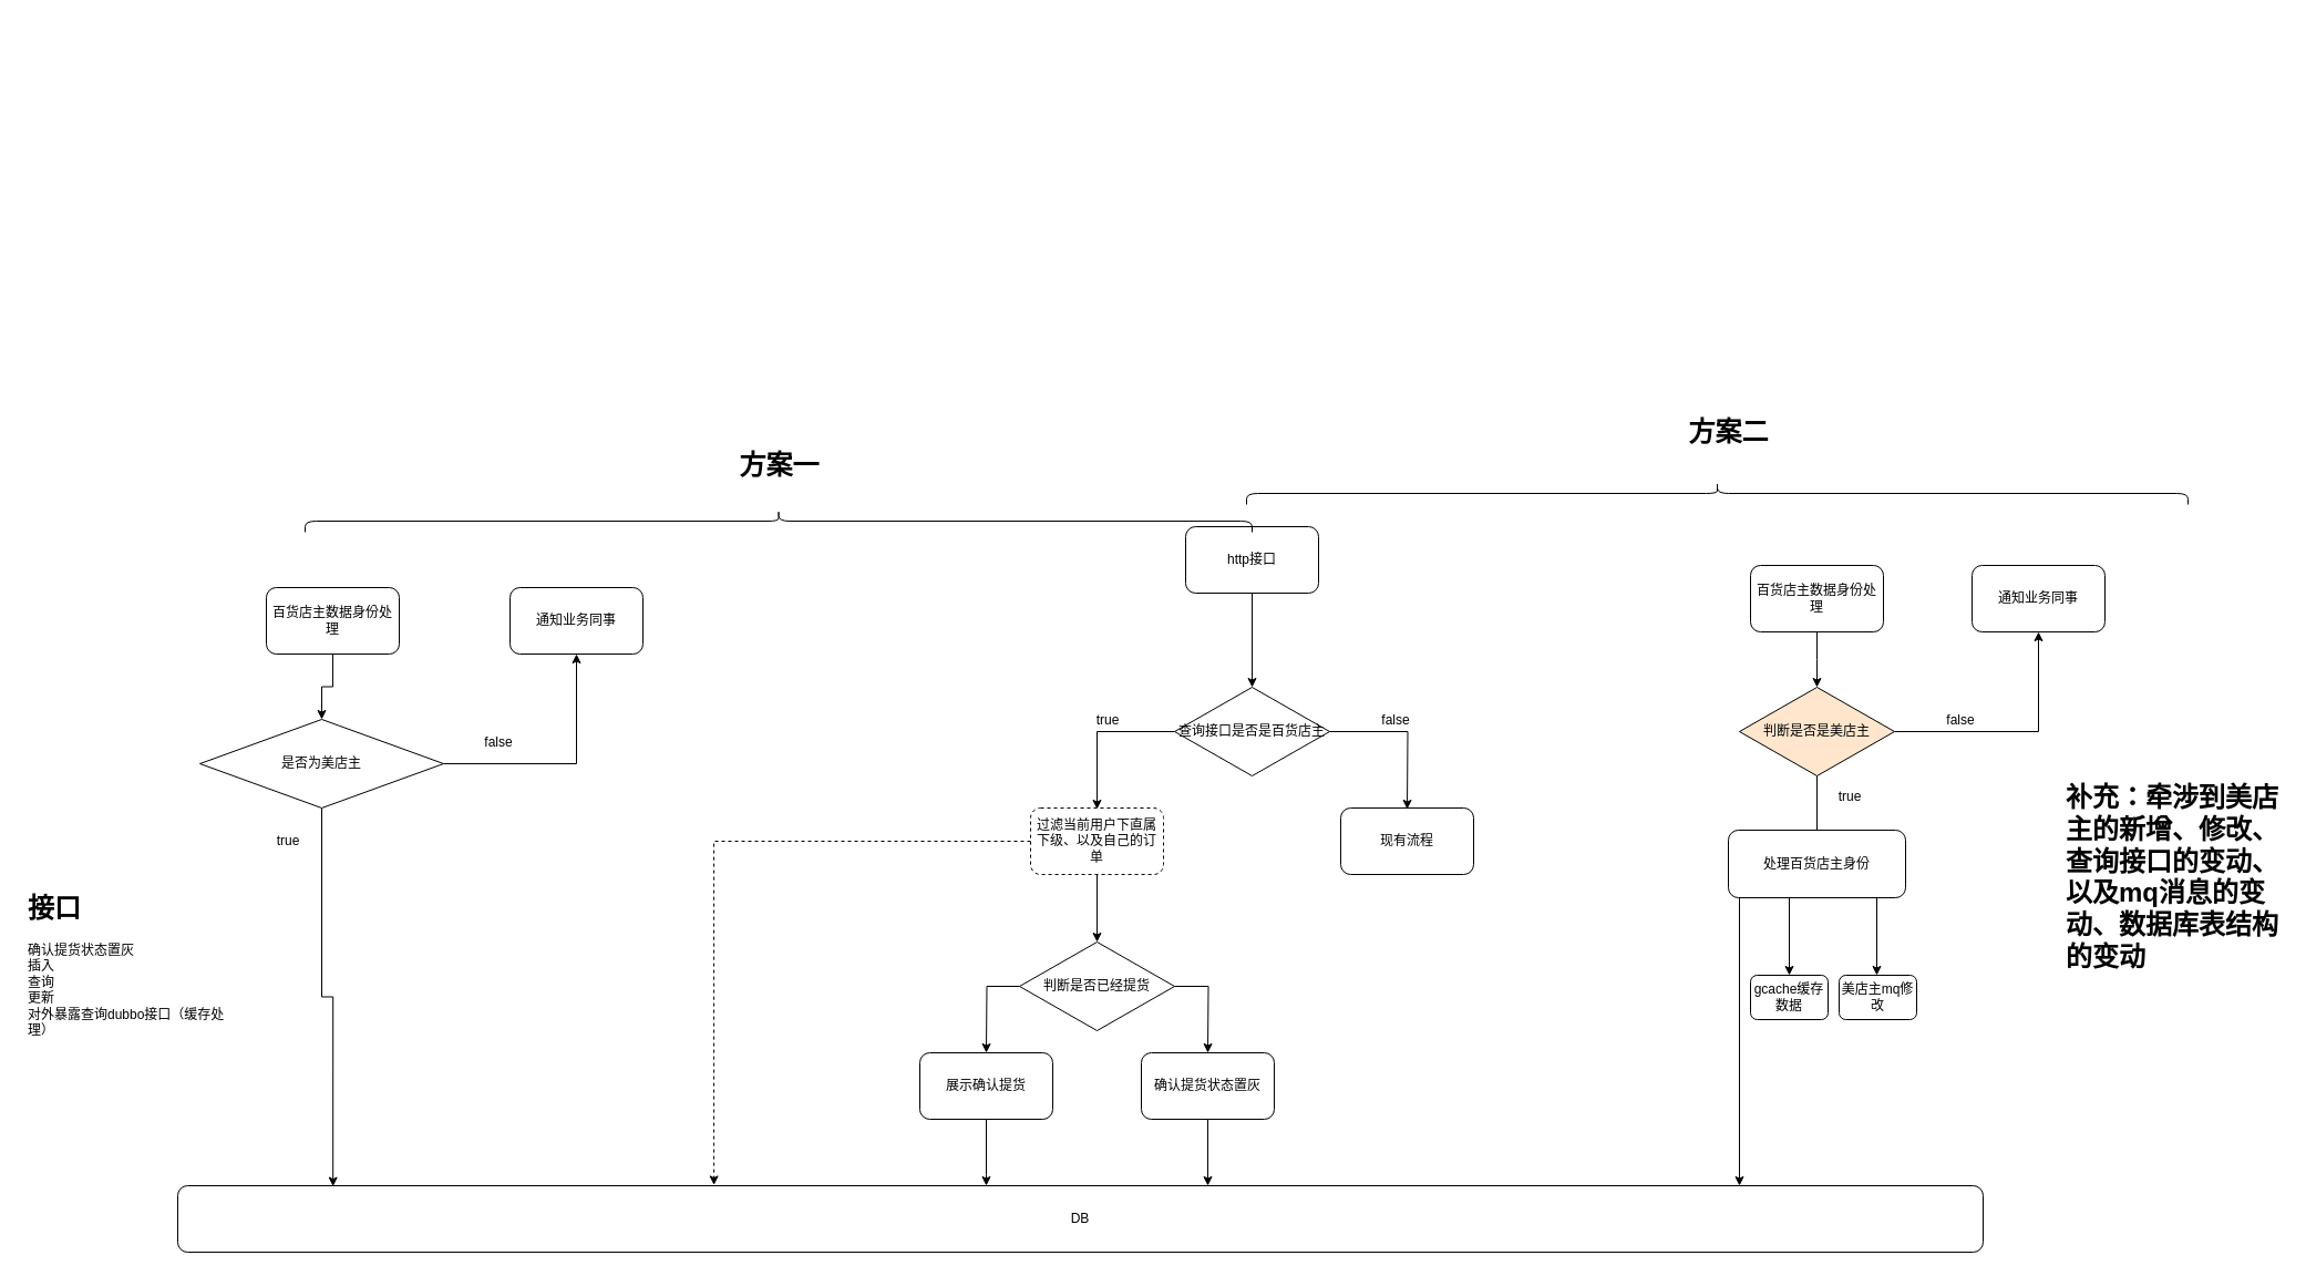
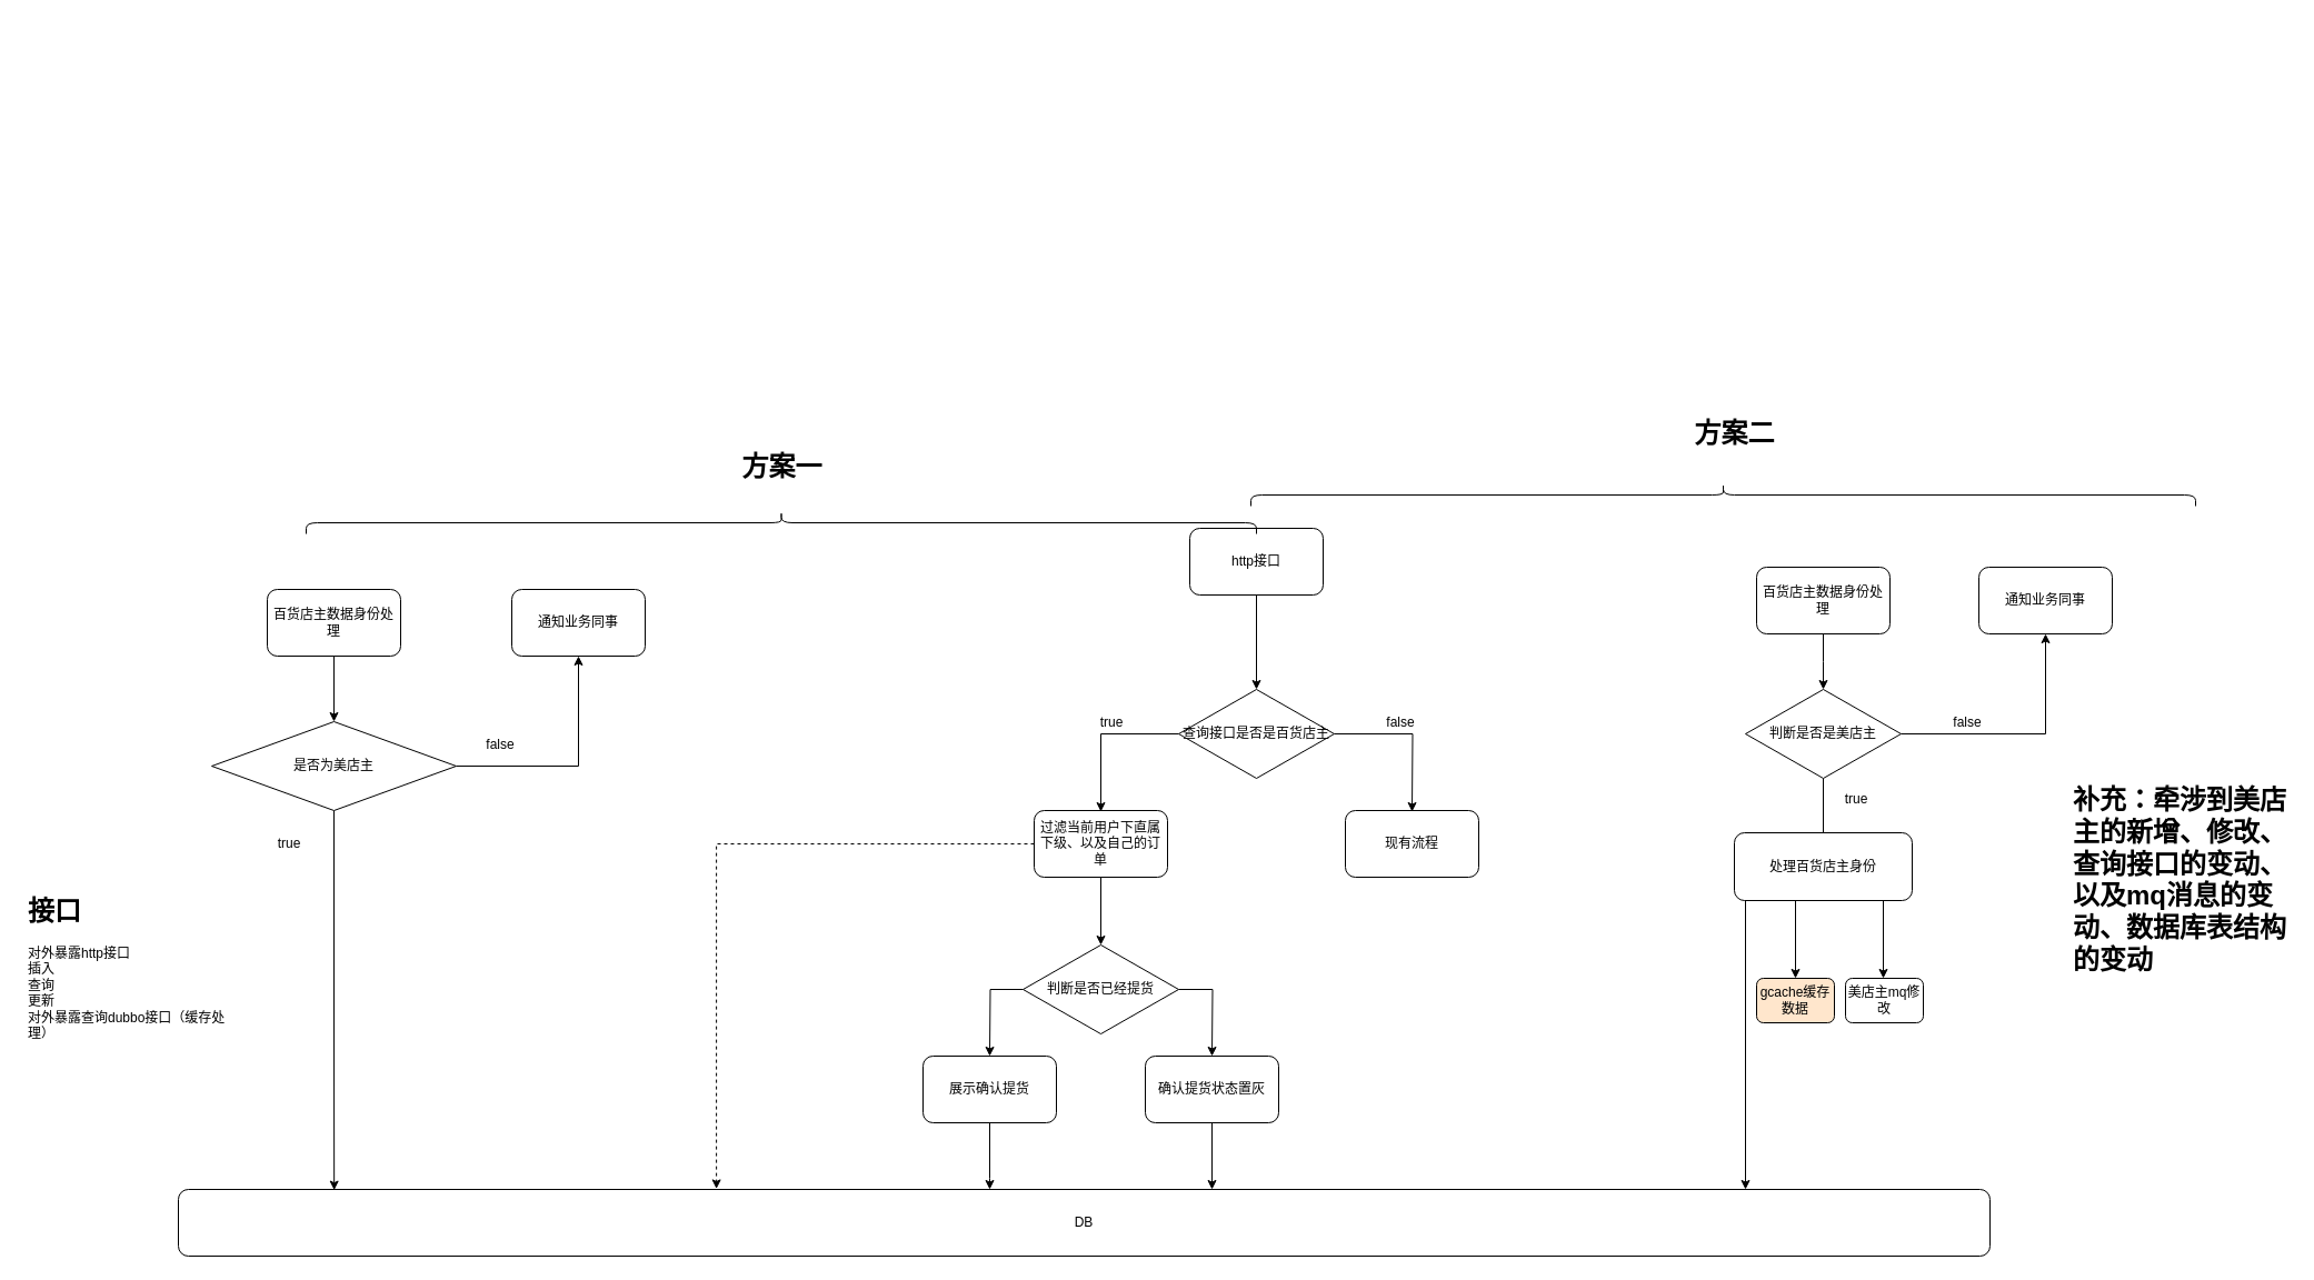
- <mxCell id="33" value="判断是否是美店主" style="rhombus;whiteSpace=wrap;html=1;fillColor=#ffe6cc;" vertex="1" parent="1"><mxGeometry x="1570" y="620" width="140" height="80" as="geometry" /></mxCell>
+ <mxCell id="33" value="判断是否是美店主" style="rhombus;whiteSpace=wrap;html=1;" vertex="1" parent="1"><mxGeometry x="1570" y="620" width="140" height="80" as="geometry" /></mxCell>
- <mxCell id="25" value="是否为美店主" style="rhombus;whiteSpace=wrap;html=1;" vertex="1" parent="1"><mxGeometry x="180" y="649" width="220" height="80" as="geometry" /></mxCell>
+ <mxCell id="25" value="是否为美店主" style="rhombus;whiteSpace=wrap;html=1;" vertex="1" parent="1"><mxGeometry x="190" y="649" width="220" height="80" as="geometry" /></mxCell>
- <mxCell id="12" value="&lt;span style=&quot;white-space: normal&quot;&gt;过滤当前用户下直属下级、以及自己的订单&lt;/span&gt;" style="rounded=1;whiteSpace=wrap;html=1;dashed=1;" vertex="1" parent="1"><mxGeometry x="930" y="729" width="120" height="60" as="geometry" /></mxCell>
+ <mxCell id="12" value="&lt;span style=&quot;white-space: normal&quot;&gt;过滤当前用户下直属下级、以及自己的订单&lt;/span&gt;" style="rounded=1;whiteSpace=wrap;html=1;" vertex="1" parent="1"><mxGeometry x="930" y="729" width="120" height="60" as="geometry" /></mxCell>
- <mxCell id="44" value="&lt;h1&gt;接口&lt;/h1&gt;&lt;div&gt;确认提货状态置灰&lt;/div&gt;&lt;div&gt;插入&lt;/div&gt;&lt;div&gt;查询&lt;/div&gt;&lt;div&gt;更新&lt;/div&gt;&lt;div&gt;对外暴露查询dubbo接口（缓存处理）&lt;/div&gt;" style="text;html=1;strokeColor=none;fillColor=none;spacing=5;spacingTop=-20;whiteSpace=wrap;overflow=hidden;rounded=0;" vertex="1" parent="1"><mxGeometry x="20" y="800" width="190" height="180" as="geometry" /></mxCell>
+ <mxCell id="44" value="&lt;h1&gt;接口&lt;/h1&gt;&lt;div&gt;对外暴露http接口&lt;/div&gt;&lt;div&gt;插入&lt;/div&gt;&lt;div&gt;查询&lt;/div&gt;&lt;div&gt;更新&lt;/div&gt;&lt;div&gt;对外暴露查询dubbo接口（缓存处理）&lt;/div&gt;" style="text;html=1;strokeColor=none;fillColor=none;spacing=5;spacingTop=-20;whiteSpace=wrap;overflow=hidden;rounded=0;" vertex="1" parent="1"><mxGeometry x="20" y="800" width="190" height="180" as="geometry" /></mxCell>
- <mxCell id="40" value="gcache缓存数据" style="rounded=1;whiteSpace=wrap;html=1;" vertex="1" parent="1"><mxGeometry x="1580" y="880" width="70" height="40" as="geometry" /></mxCell>
+ <mxCell id="40" value="gcache缓存数据" style="rounded=1;whiteSpace=wrap;html=1;fillColor=#ffe6cc;" vertex="1" parent="1"><mxGeometry x="1580" y="880" width="70" height="40" as="geometry" /></mxCell>
